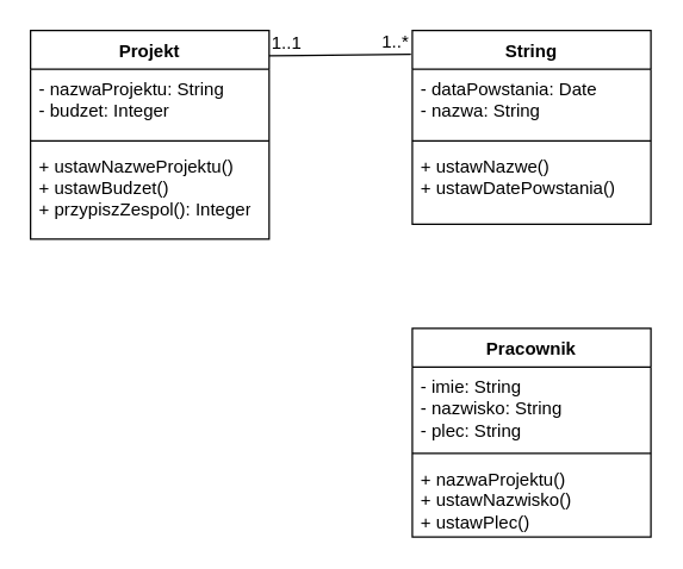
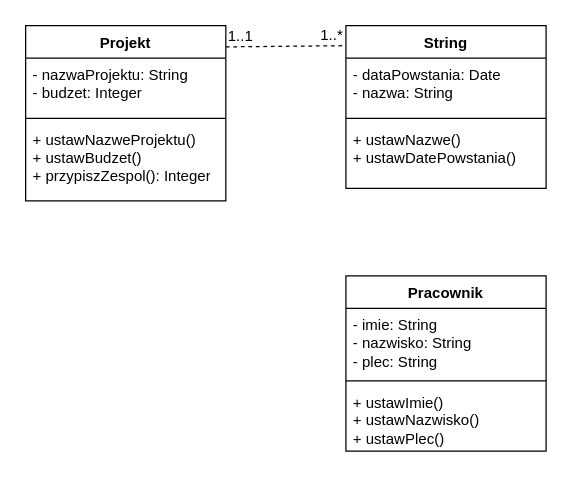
- <mxCell id="14" value="" style="endArrow=none;html=1;rounded=0;entryX=-0.006;entryY=0.123;entryDx=0;entryDy=0;entryPerimeter=0;exitX=1;exitY=0.121;exitDx=0;exitDy=0;exitPerimeter=0;" edge="1" parent="1" source="2" target="6"><mxGeometry relative="1" as="geometry"><mxPoint x="16" y="130" as="sourcePoint" /><mxPoint x="176" y="130" as="targetPoint" /></mxGeometry></mxCell>
+ <mxCell id="14" value="" style="endArrow=none;html=1;rounded=0;entryX=-0.006;entryY=0.123;entryDx=0;entryDy=0;entryPerimeter=0;exitX=1;exitY=0.121;exitDx=0;exitDy=0;exitPerimeter=0;dashed=1;" edge="1" parent="1" source="2" target="6"><mxGeometry relative="1" as="geometry"><mxPoint x="16" y="130" as="sourcePoint" /><mxPoint x="176" y="130" as="targetPoint" /></mxGeometry></mxCell>
- <mxCell id="13" value="+ nazwaProjektu()&lt;div&gt;+ ustawNazwisko()&lt;/div&gt;&lt;div&gt;+ ustawPlec()&lt;/div&gt;" style="text;strokeColor=none;fillColor=none;align=left;verticalAlign=top;spacingLeft=4;spacingRight=4;overflow=hidden;rotatable=0;points=[[0,0.5],[1,0.5]];portConstraint=eastwest;whiteSpace=wrap;html=1;" vertex="1" parent="10"><mxGeometry y="88" width="160" height="52" as="geometry" /></mxCell>
+ <mxCell id="13" value="+ ustawImie()&lt;div&gt;+ ustawNazwisko()&lt;/div&gt;&lt;div&gt;+ ustawPlec()&lt;/div&gt;" style="text;strokeColor=none;fillColor=none;align=left;verticalAlign=top;spacingLeft=4;spacingRight=4;overflow=hidden;rotatable=0;points=[[0,0.5],[1,0.5]];portConstraint=eastwest;whiteSpace=wrap;html=1;" vertex="1" parent="10"><mxGeometry y="88" width="160" height="52" as="geometry" /></mxCell>
